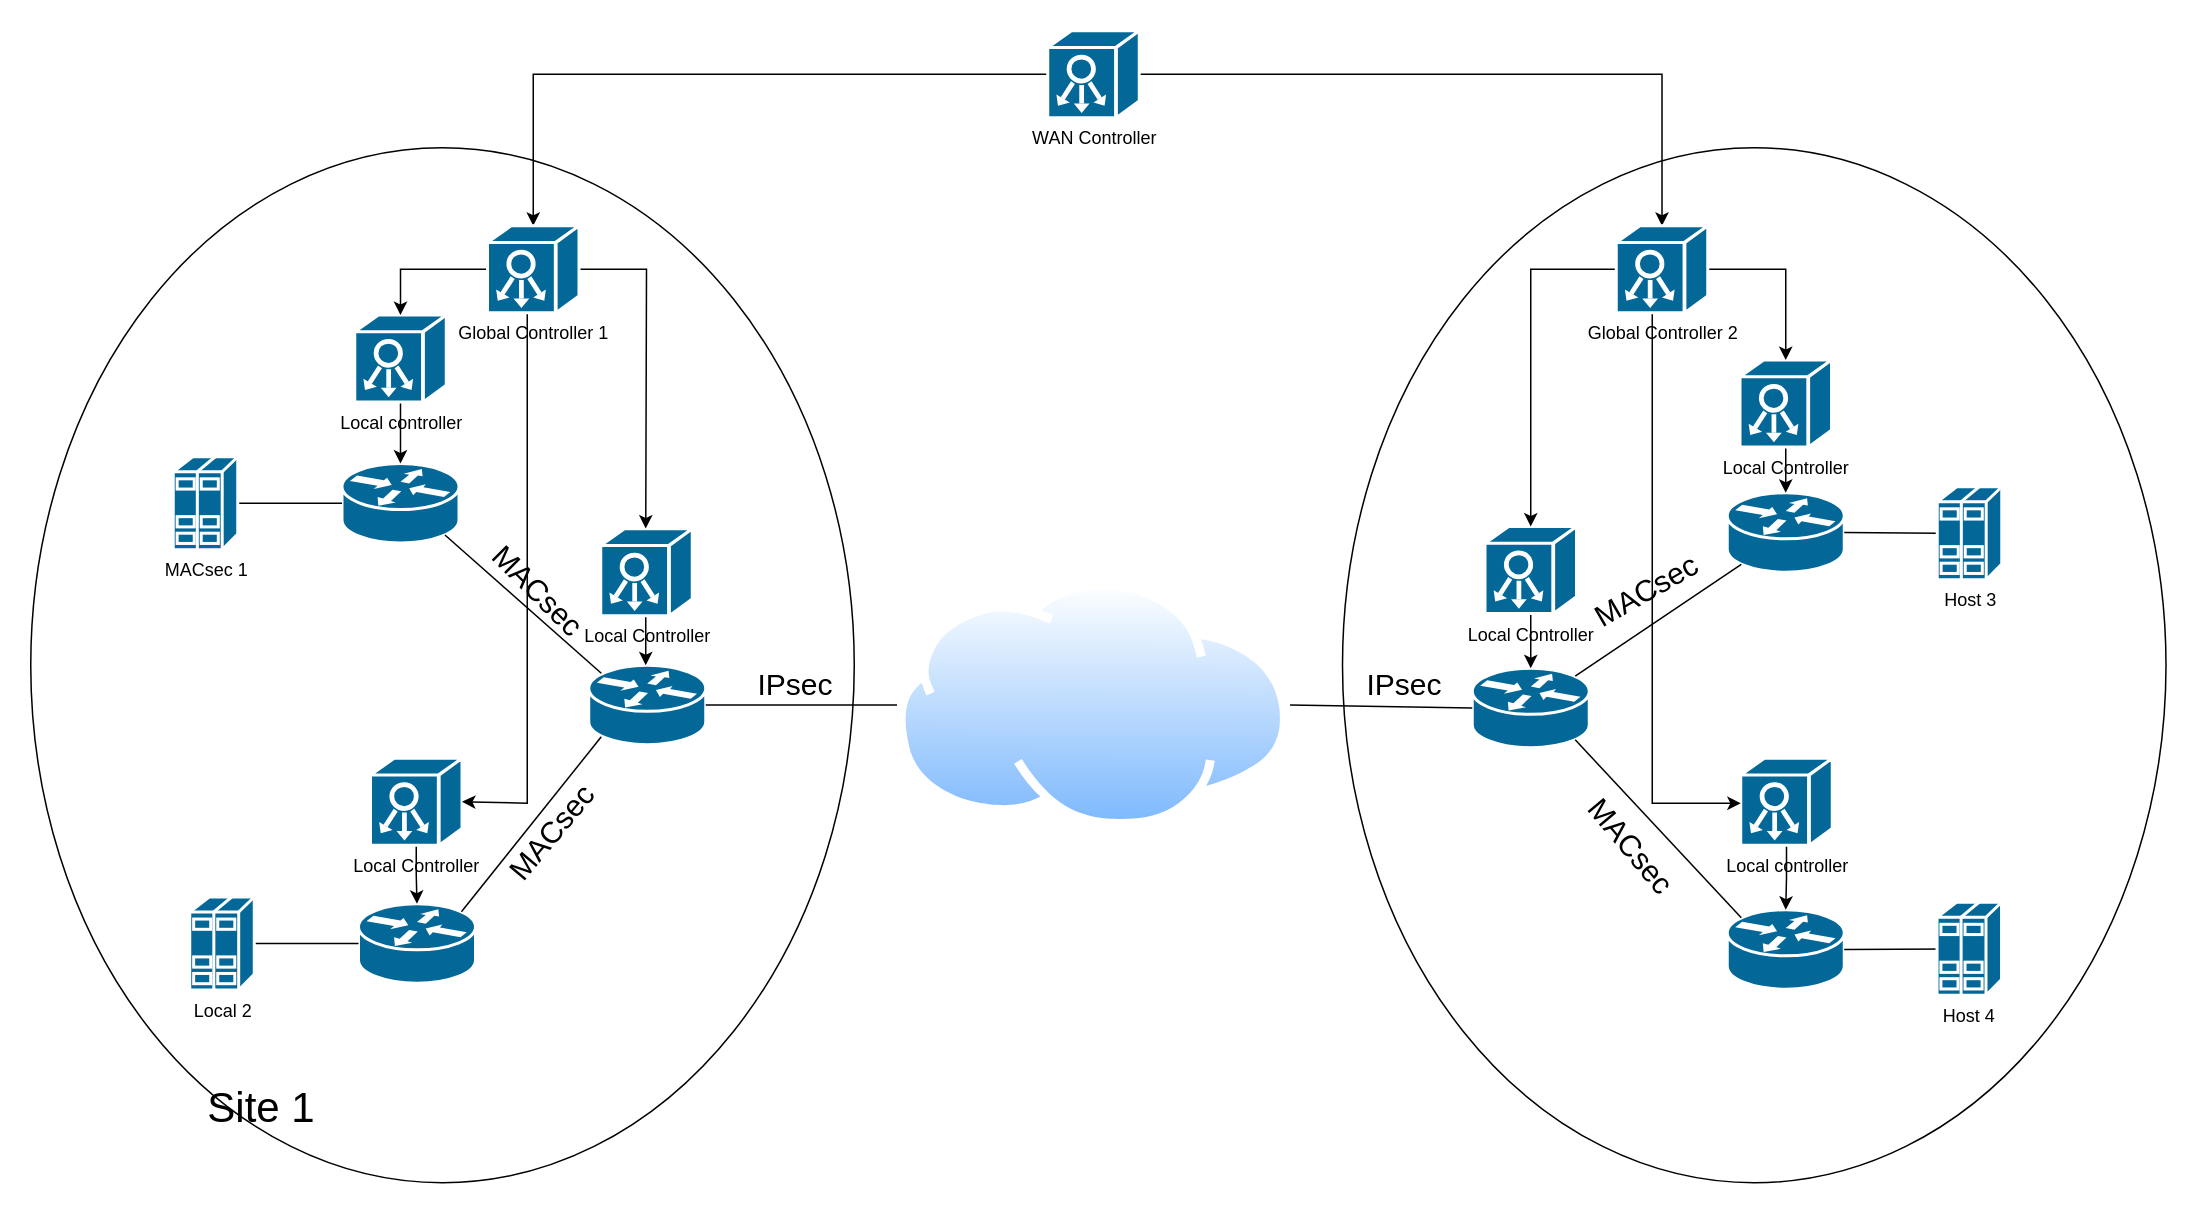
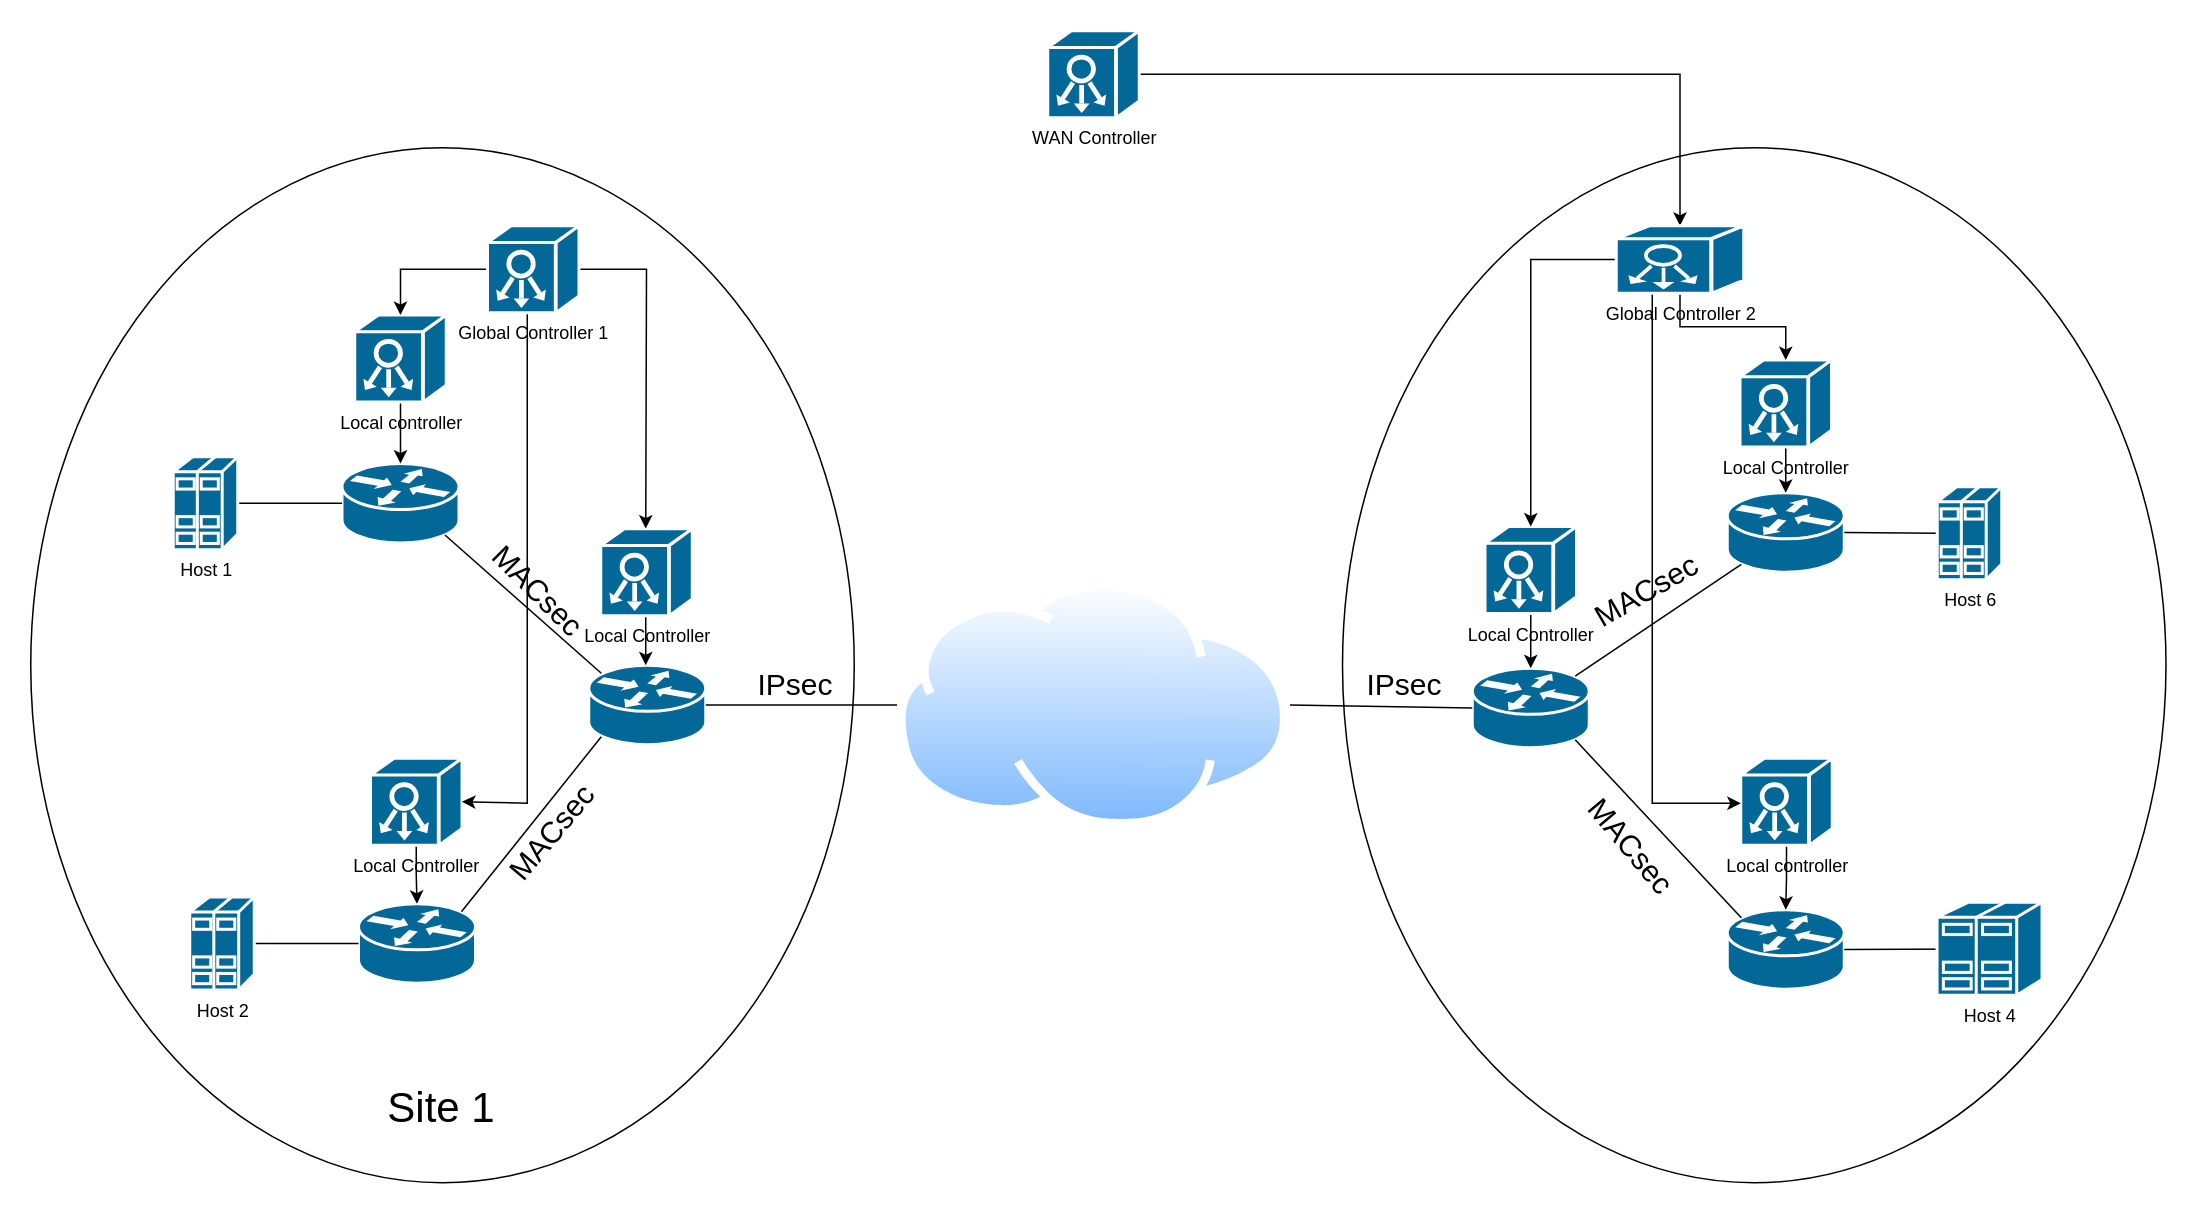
- <mxCell id="33" style="edgeStyle=orthogonalEdgeStyle;rounded=0;orthogonalLoop=1;jettySize=auto;html=1;" edge="1" parent="1" source="35" target="45"><mxGeometry relative="1" as="geometry" /></mxCell>
- <mxCell id="55" value="Global Controller 2" style="shape=mxgraph.cisco.controllers_and_modules.system_controller;html=1;pointerEvents=1;dashed=0;fillColor=#036897;strokeColor=#ffffff;strokeWidth=2;verticalLabelPosition=bottom;verticalAlign=top;align=center;outlineConnect=0;" vertex="1" parent="1"><mxGeometry x="1077" y="150" width="61" height="58" as="geometry" /></mxCell>
+ <mxCell id="55" value="Global Controller 2" style="shape=mxgraph.cisco.controllers_and_modules.system_controller;html=1;pointerEvents=1;dashed=0;fillColor=#036897;strokeColor=#ffffff;strokeWidth=2;verticalLabelPosition=bottom;verticalAlign=top;align=center;outlineConnect=0;" vertex="1" parent="1"><mxGeometry x="1077" y="150" width="85" height="45" as="geometry" /></mxCell>
- <mxCell id="20" value="MACsec 1" style="shape=mxgraph.cisco.servers.standard_host;html=1;dashed=0;fillColor=#036897;strokeColor=#ffffff;strokeWidth=2;verticalLabelPosition=bottom;verticalAlign=top" vertex="1" parent="1"><mxGeometry x="115" y="304" width="43" height="62" as="geometry" /></mxCell>
+ <mxCell id="20" value="Host 1" style="shape=mxgraph.cisco.servers.standard_host;html=1;dashed=0;fillColor=#036897;strokeColor=#ffffff;strokeWidth=2;verticalLabelPosition=bottom;verticalAlign=top" vertex="1" parent="1"><mxGeometry x="115" y="304" width="43" height="62" as="geometry" /></mxCell>
- <mxCell id="29" value="Host 3" style="shape=mxgraph.cisco.servers.standard_host;html=1;dashed=0;fillColor=#036897;strokeColor=#ffffff;strokeWidth=2;verticalLabelPosition=bottom;verticalAlign=top" vertex="1" parent="1"><mxGeometry x="1291" y="324" width="43" height="62" as="geometry" /></mxCell>
+ <mxCell id="29" value="Host 6" style="shape=mxgraph.cisco.servers.standard_host;html=1;dashed=0;fillColor=#036897;strokeColor=#ffffff;strokeWidth=2;verticalLabelPosition=bottom;verticalAlign=top" vertex="1" parent="1"><mxGeometry x="1291" y="324" width="43" height="62" as="geometry" /></mxCell>
- <mxCell id="30" value="Host 4" style="shape=mxgraph.cisco.servers.standard_host;html=1;dashed=0;fillColor=#036897;strokeColor=#ffffff;strokeWidth=2;verticalLabelPosition=bottom;verticalAlign=top" vertex="1" parent="1"><mxGeometry x="1290.857" y="601" width="43" height="62" as="geometry" /></mxCell>
+ <mxCell id="30" value="Host 4" style="shape=mxgraph.cisco.servers.standard_host;html=1;dashed=0;fillColor=#036897;strokeColor=#ffffff;strokeWidth=2;verticalLabelPosition=bottom;verticalAlign=top" vertex="1" parent="1"><mxGeometry x="1290.857" y="601" width="70" height="62" as="geometry" /></mxCell>
- <mxCell id="21" value="Local 2" style="shape=mxgraph.cisco.servers.standard_host;html=1;dashed=0;fillColor=#036897;strokeColor=#ffffff;strokeWidth=2;verticalLabelPosition=bottom;verticalAlign=top" vertex="1" parent="1"><mxGeometry x="126" y="597.5" width="43" height="62" as="geometry" /></mxCell>
+ <mxCell id="21" value="Host 2" style="shape=mxgraph.cisco.servers.standard_host;html=1;dashed=0;fillColor=#036897;strokeColor=#ffffff;strokeWidth=2;verticalLabelPosition=bottom;verticalAlign=top" vertex="1" parent="1"><mxGeometry x="126" y="597.5" width="43" height="62" as="geometry" /></mxCell>
- <mxCell id="9" value="Site 1" style="text;html=1;strokeColor=none;fillColor=none;align=center;verticalAlign=middle;whiteSpace=wrap;rounded=0;fontSize=28;" vertex="1" parent="7"><mxGeometry x="109" y="630" width="90" height="20" as="geometry" /></mxCell>
+ <mxCell id="9" value="Site 1" style="text;html=1;strokeColor=none;fillColor=none;align=center;verticalAlign=middle;whiteSpace=wrap;rounded=0;fontSize=28;" vertex="1" parent="7"><mxGeometry x="229" y="630" width="90" height="20" as="geometry" /></mxCell>
